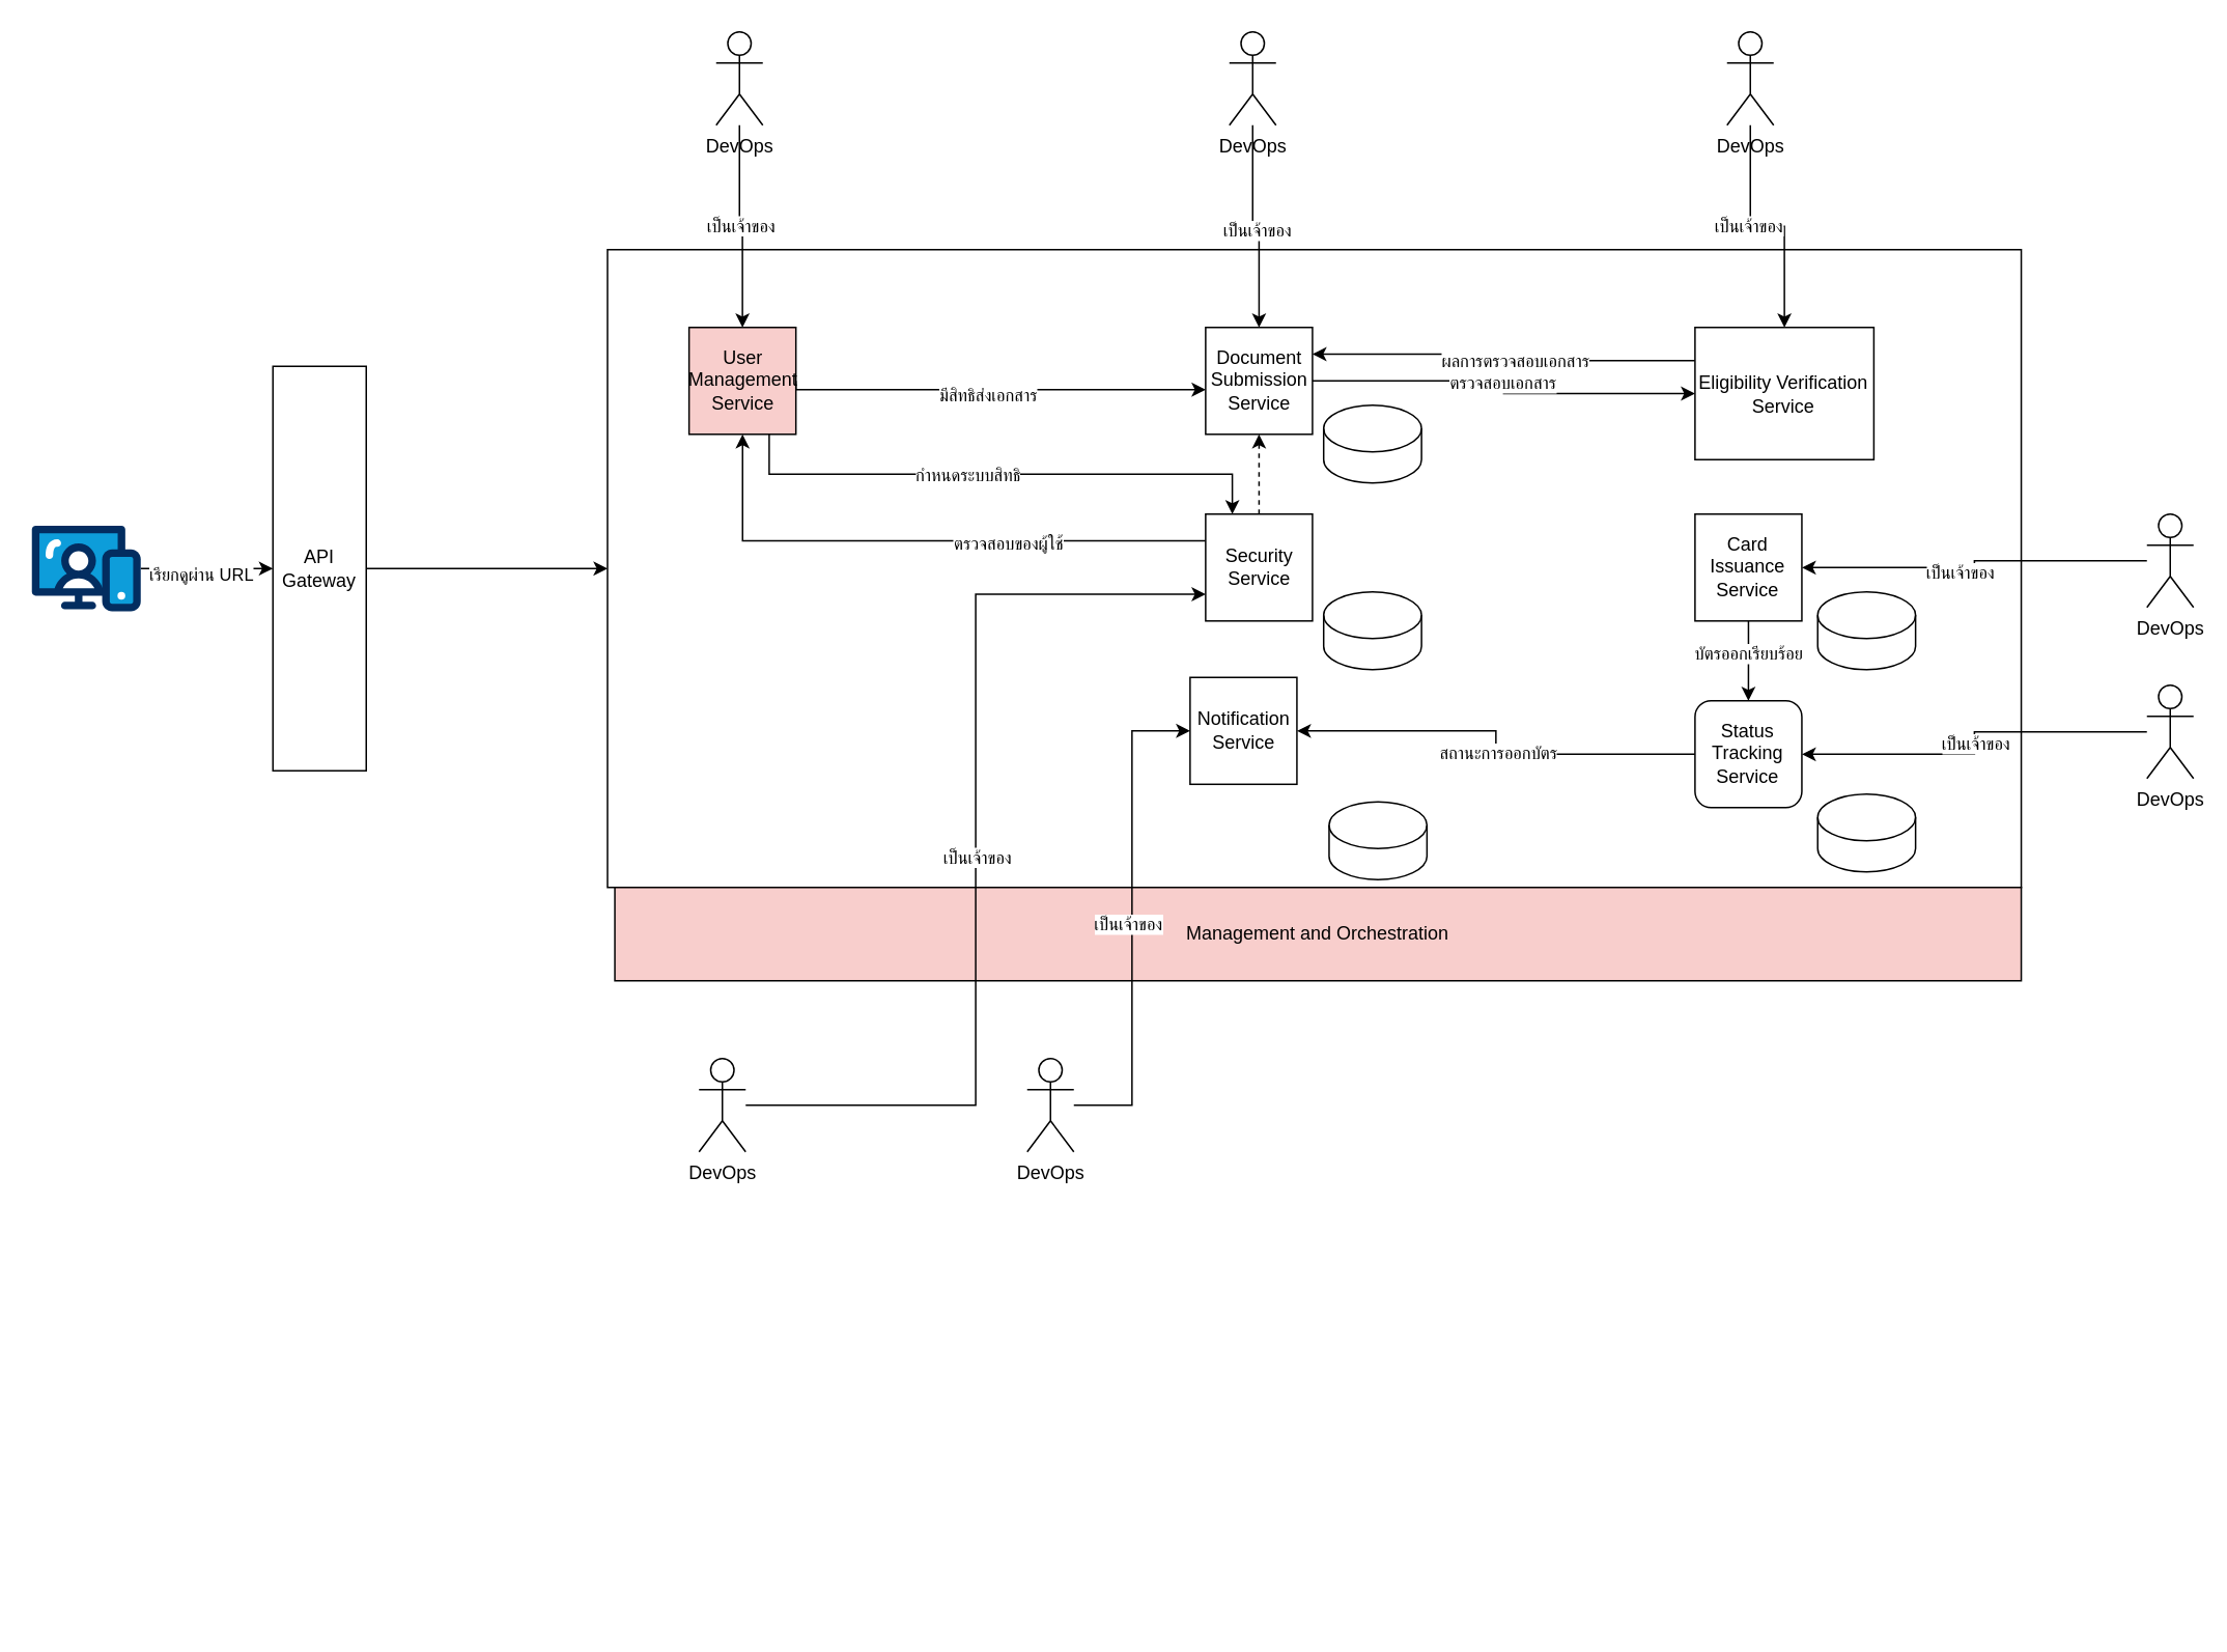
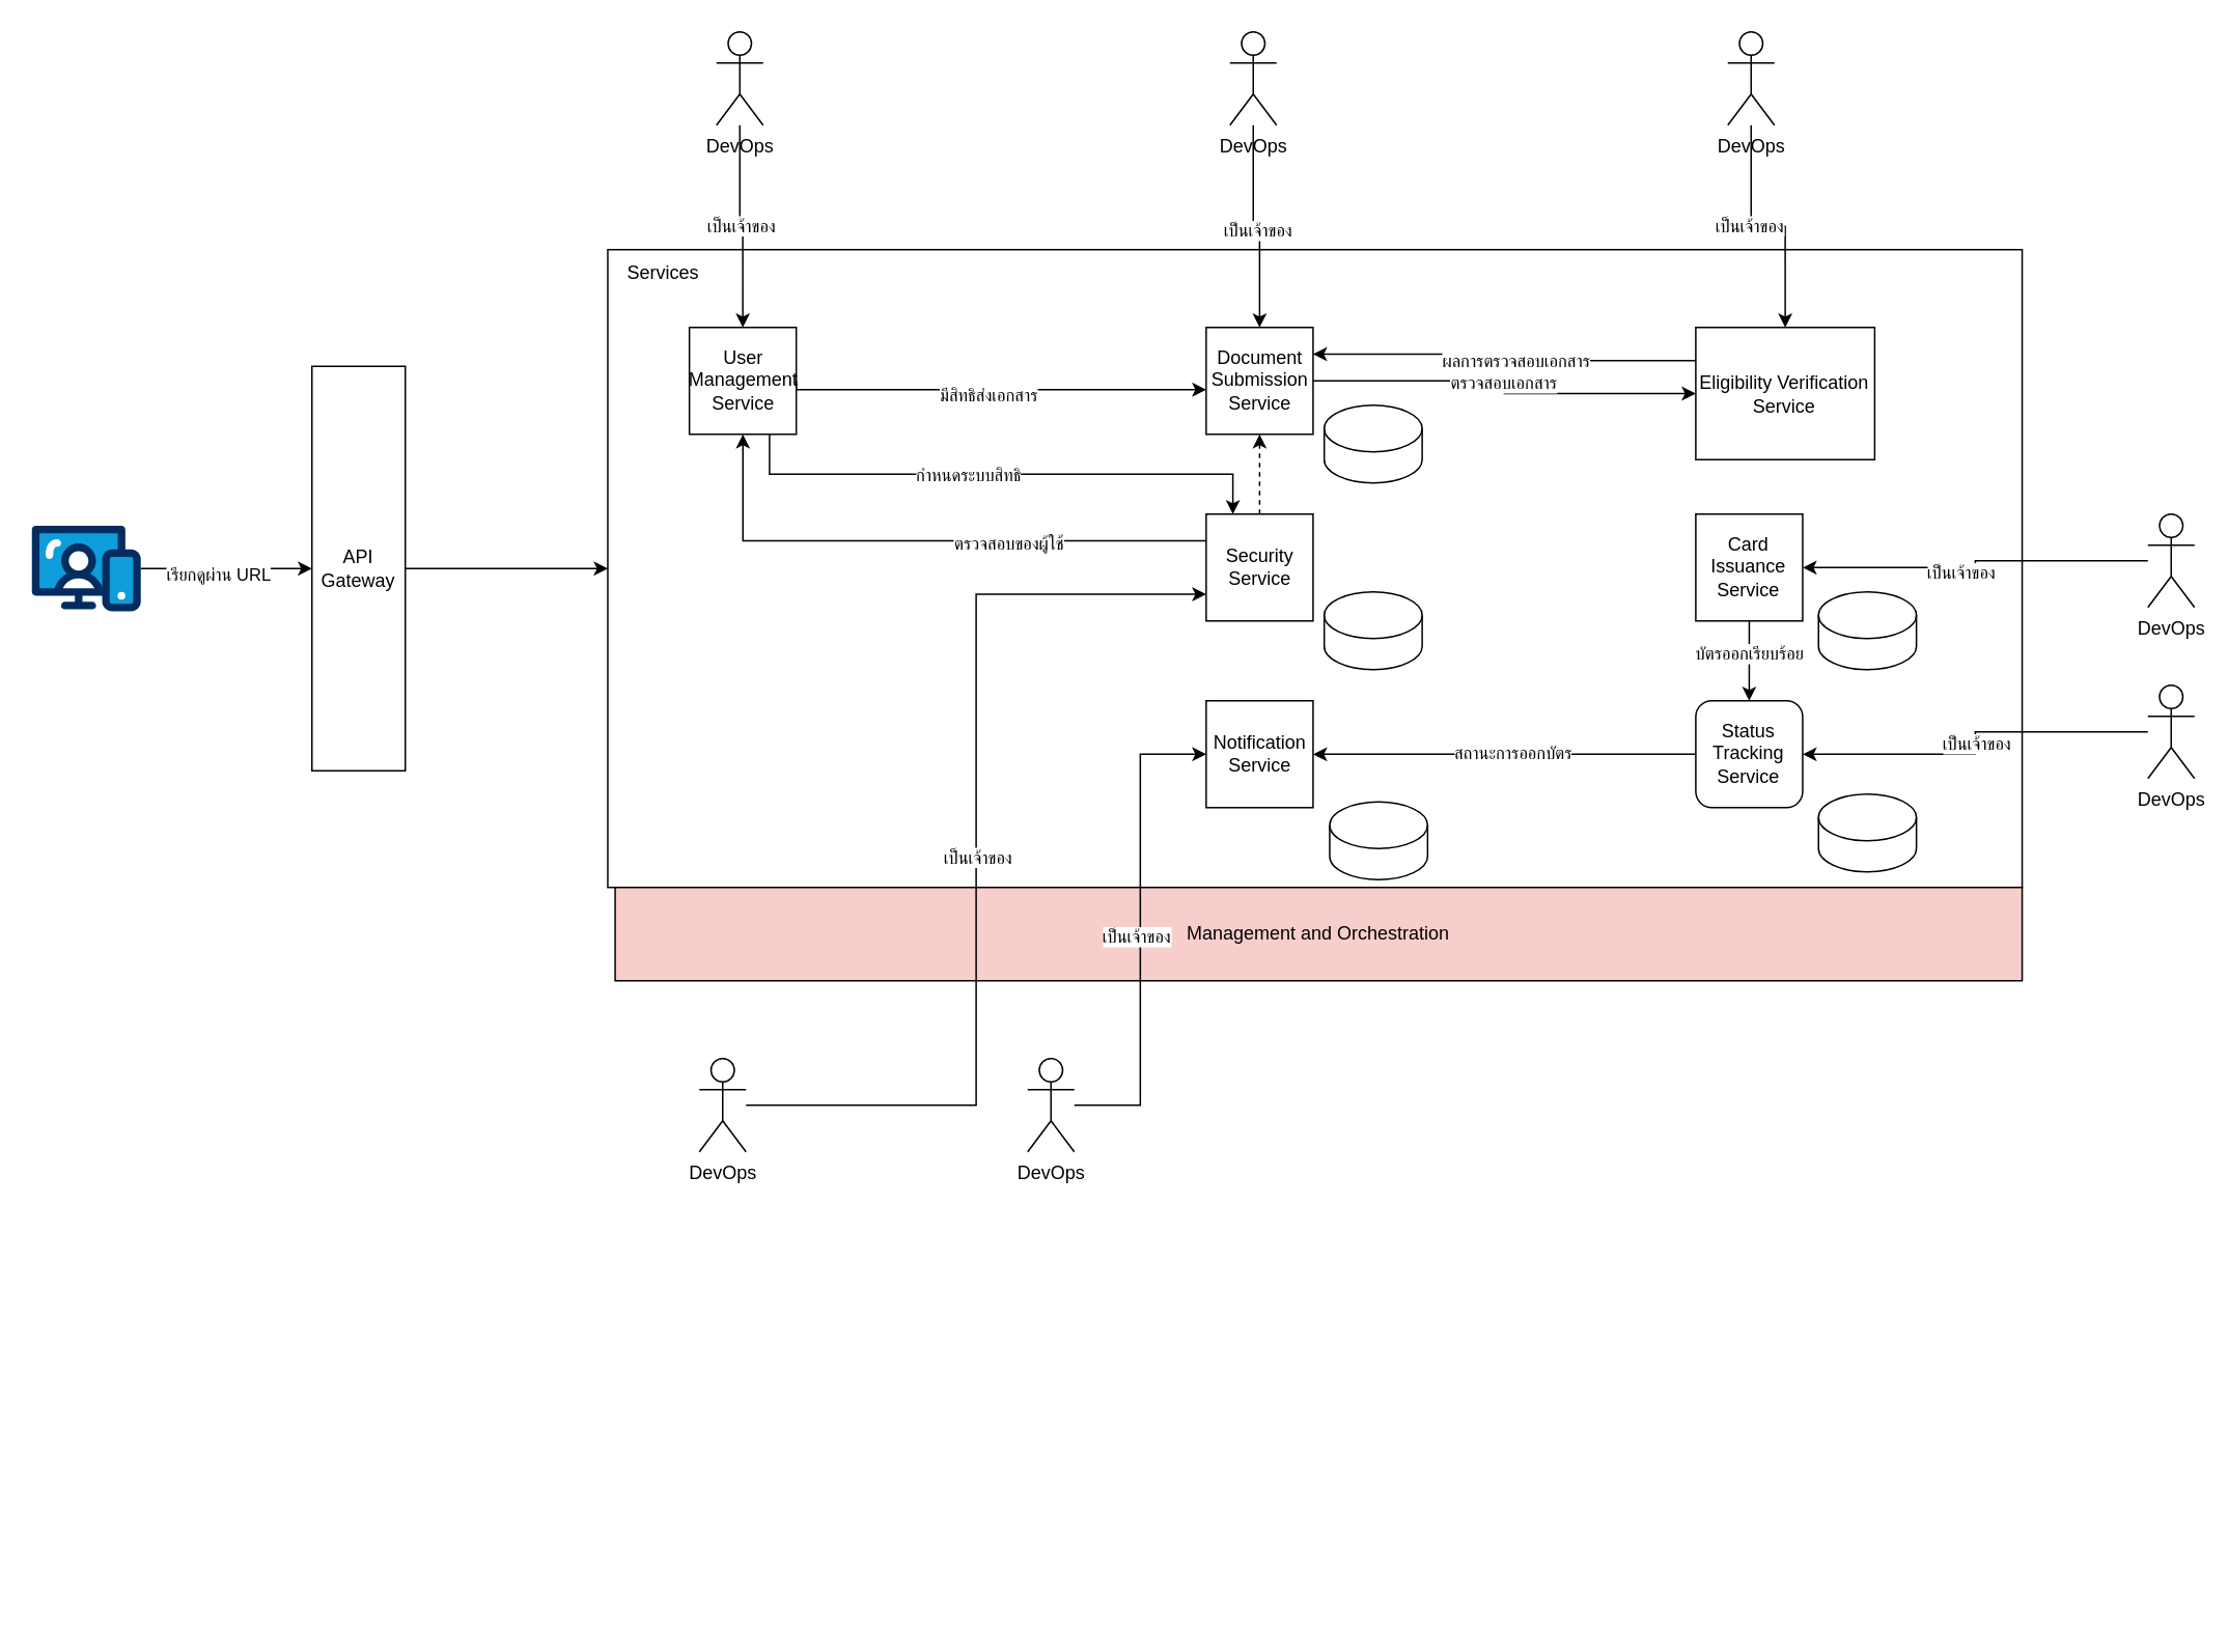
+ <mxCell id="34" value="Services" style="text;html=1;align=center;verticalAlign=middle;whiteSpace=wrap;rounded=0;" vertex="1" parent="4"><mxGeometry x="-135.132" y="-20" width="62.368" height="30" as="geometry" /></mxCell>
- <mxCell id="28" value="User Management Service" style="whiteSpace=wrap;html=1;aspect=fixed;fillColor=#f8cecc;" vertex="1" parent="4"><mxGeometry x="-87.41" y="30" width="68.696" height="68.696" as="geometry" /></mxCell>
+ <mxCell id="28" value="User Management Service" style="whiteSpace=wrap;html=1;aspect=fixed;" vertex="1" parent="4"><mxGeometry x="-87.41" y="30" width="68.696" height="68.696" as="geometry" /></mxCell>
- <mxCell id="3" value="API Gateway" style="rounded=0;whiteSpace=wrap;html=1;" vertex="1" parent="1"><mxGeometry x="175" y="235" width="60" height="260" as="geometry" /></mxCell>
+ <mxCell id="3" value="API Gateway" style="rounded=0;whiteSpace=wrap;html=1;" vertex="1" parent="1"><mxGeometry x="200" y="235" width="60" height="260" as="geometry" /></mxCell>
- <mxCell id="22" value="Notification Service" style="whiteSpace=wrap;html=1;aspect=fixed;" vertex="1" parent="4"><mxGeometry x="234.749" y="255" width="68.696" height="68.696" as="geometry" /></mxCell>
+ <mxCell id="22" value="Notification Service" style="whiteSpace=wrap;html=1;aspect=fixed;" vertex="1" parent="4"><mxGeometry x="244.749" y="270" width="68.696" height="68.696" as="geometry" /></mxCell>
